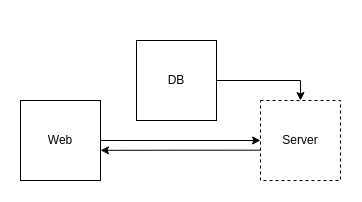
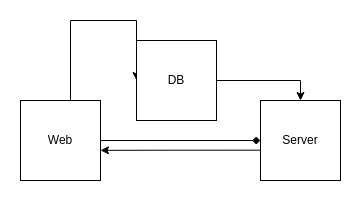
+ <mxCell id="2" style="edgeStyle=orthogonalEdgeStyle;rounded=0;orthogonalLoop=1;jettySize=auto;html=1;entryX=0;entryY=0.5;entryDx=0;entryDy=0;" edge="1" parent="1" source="4" target="6"><mxGeometry relative="1" as="geometry"><Array as="points"><mxPoint x="70" y="20" /></Array></mxGeometry></mxCell>
- <mxCell id="3" style="edgeStyle=orthogonalEdgeStyle;rounded=0;orthogonalLoop=1;jettySize=auto;html=1;entryX=0;entryY=0.5;entryDx=0;entryDy=0;" edge="1" parent="1" source="4" target="8"><mxGeometry relative="1" as="geometry" /></mxCell>
+ <mxCell id="3" style="edgeStyle=orthogonalEdgeStyle;rounded=0;orthogonalLoop=1;jettySize=auto;html=1;entryX=0;entryY=0.5;entryDx=0;entryDy=0;endArrow=diamond;" edge="1" parent="1" source="4" target="8"><mxGeometry relative="1" as="geometry" /></mxCell>
- <mxCell id="8" value="Server" style="whiteSpace=wrap;html=1;aspect=fixed;dashed=1;" vertex="1" parent="1"><mxGeometry x="260" y="100" width="80" height="80" as="geometry" /></mxCell>
+ <mxCell id="8" value="Server" style="whiteSpace=wrap;html=1;aspect=fixed;" vertex="1" parent="1"><mxGeometry x="260" y="100" width="80" height="80" as="geometry" /></mxCell>
